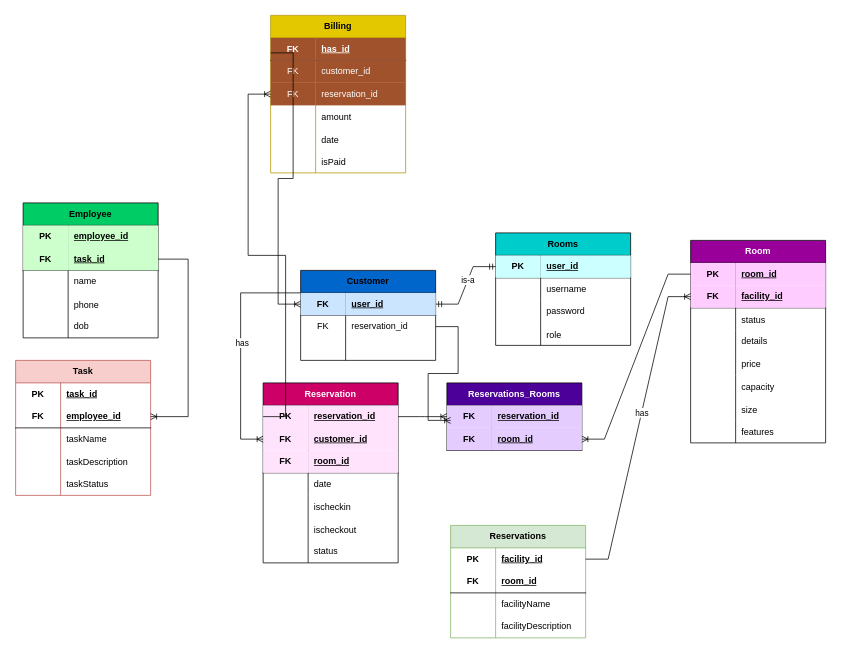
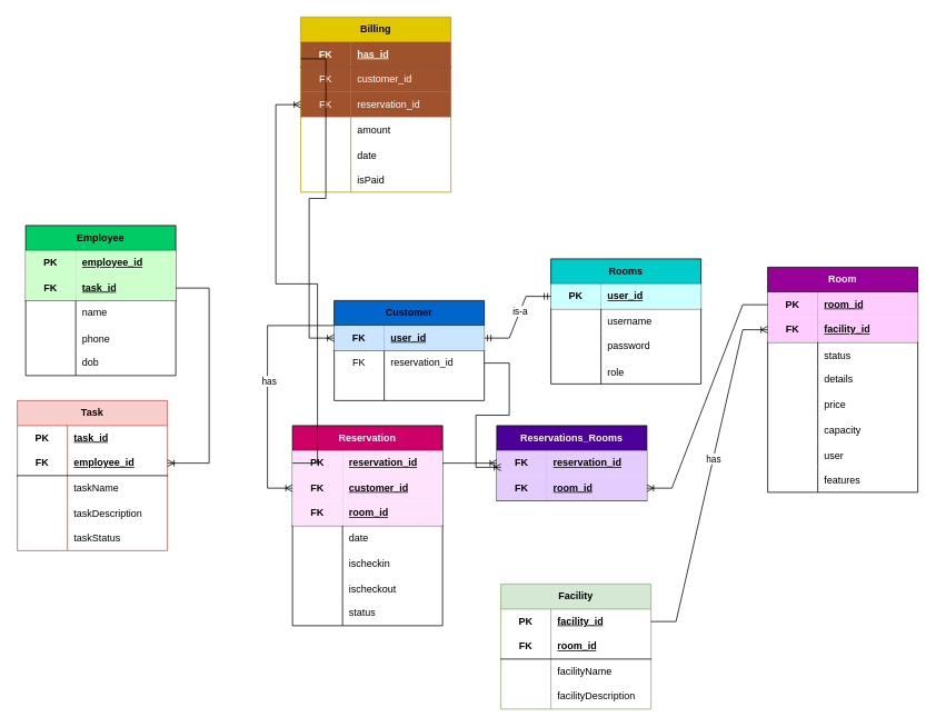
- <mxCell id="39" value="size" style="shape=partialRectangle;connectable=0;fillColor=none;top=0;left=0;bottom=0;right=0;align=left;spacingLeft=6;overflow=hidden;" parent="37" vertex="1"><mxGeometry x="60" width="120" height="30" as="geometry"><mxRectangle width="120" height="30" as="alternateBounds" /></mxGeometry></mxCell>
+ <mxCell id="39" value="user" style="shape=partialRectangle;connectable=0;fillColor=none;top=0;left=0;bottom=0;right=0;align=left;spacingLeft=6;overflow=hidden;" parent="37" vertex="1"><mxGeometry x="60" width="120" height="30" as="geometry"><mxRectangle width="120" height="30" as="alternateBounds" /></mxGeometry></mxCell>
- <mxCell id="74" value="Reservations" style="shape=table;startSize=30;container=1;collapsible=1;childLayout=tableLayout;fixedRows=1;rowLines=0;fontStyle=1;align=center;resizeLast=1;html=1;whiteSpace=wrap;fillColor=#d5e8d4;strokeColor=#82b366;" parent="1" vertex="1"><mxGeometry x="600" y="700" width="180" height="150" as="geometry" /></mxCell>
+ <mxCell id="74" value="Facility" style="shape=table;startSize=30;container=1;collapsible=1;childLayout=tableLayout;fixedRows=1;rowLines=0;fontStyle=1;align=center;resizeLast=1;html=1;whiteSpace=wrap;fillColor=#d5e8d4;strokeColor=#82b366;" parent="1" vertex="1"><mxGeometry x="600" y="700" width="180" height="150" as="geometry" /></mxCell>
